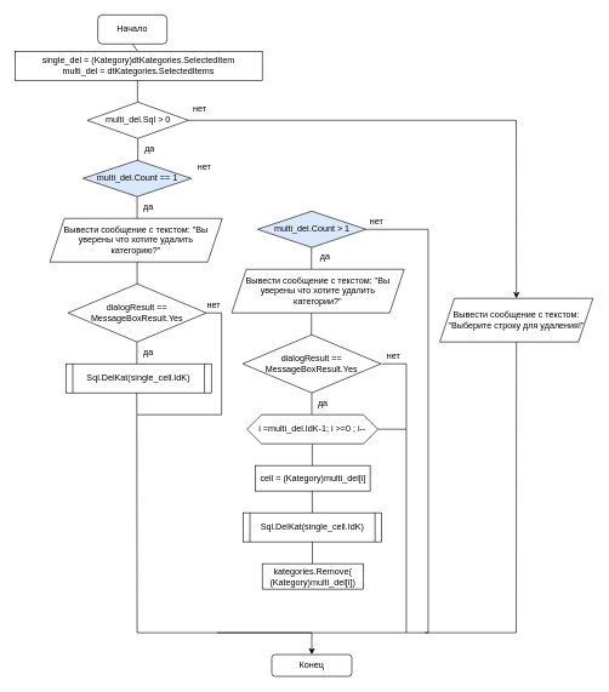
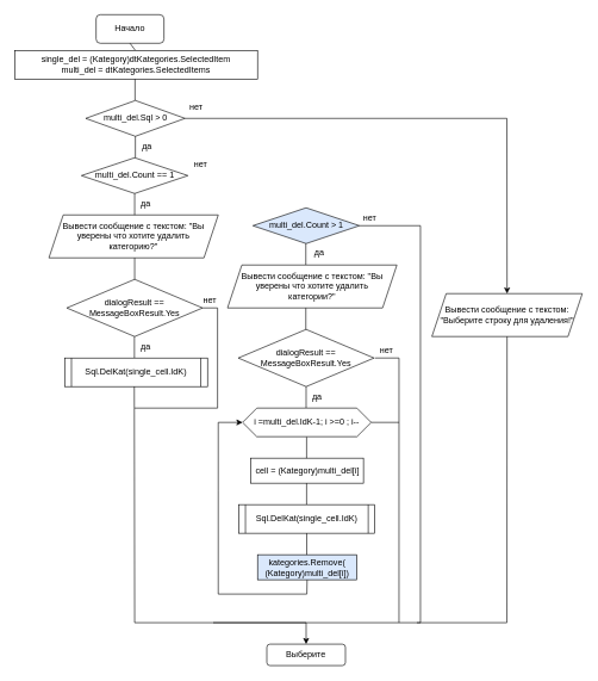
- <mxCell id="11" value="multi_del.Count == 1" style="rhombus;whiteSpace=wrap;html=1;fillColor=#dae8fc;" parent="1" vertex="1"><mxGeometry x="113.5" y="220" width="149" height="50" as="geometry" /></mxCell>
+ <mxCell id="11" value="multi_del.Count == 1" style="rhombus;whiteSpace=wrap;html=1;" parent="1" vertex="1"><mxGeometry x="113.5" y="220" width="149" height="50" as="geometry" /></mxCell>
- <mxCell id="44" value="kategories.Remove(&lt;br&gt;(Kategory)multi_del[i])" style="rounded=0;whiteSpace=wrap;html=1;" parent="1" vertex="1"><mxGeometry x="360" y="775" width="138.74" height="35" as="geometry" /></mxCell>
+ <mxCell id="44" value="kategories.Remove(&lt;br&gt;(Kategory)multi_del[i])" style="rounded=0;whiteSpace=wrap;html=1;fillColor=#dae8fc;" parent="1" vertex="1"><mxGeometry x="360" y="775" width="138.74" height="35" as="geometry" /></mxCell>
+ <mxCell id="37" value="" style="endArrow=none;html=1;rounded=0;exitX=0;exitY=0.5;exitDx=0;exitDy=0;startArrow=classic;startFill=1;entryX=0.5;entryY=1;entryDx=0;entryDy=0;" parent="1" source="38" target="44" edge="1"><mxGeometry width="50" height="50" relative="1" as="geometry"><mxPoint x="285" y="695" as="sourcePoint" /><mxPoint x="318" y="820" as="targetPoint" /><Array as="points"><mxPoint x="305" y="590" /><mxPoint x="305" y="685" /><mxPoint x="305" y="830" /><mxPoint x="429" y="830" /></Array></mxGeometry></mxCell>
- <mxCell id="7" value="Конец" style="rounded=1;whiteSpace=wrap;html=1;" parent="1" vertex="1"><mxGeometry x="373" y="900" width="110" height="30" as="geometry" /></mxCell>
+ <mxCell id="7" value="Выберите" style="rounded=1;whiteSpace=wrap;html=1;" parent="1" vertex="1"><mxGeometry x="373" y="900" width="110" height="30" as="geometry" /></mxCell>
